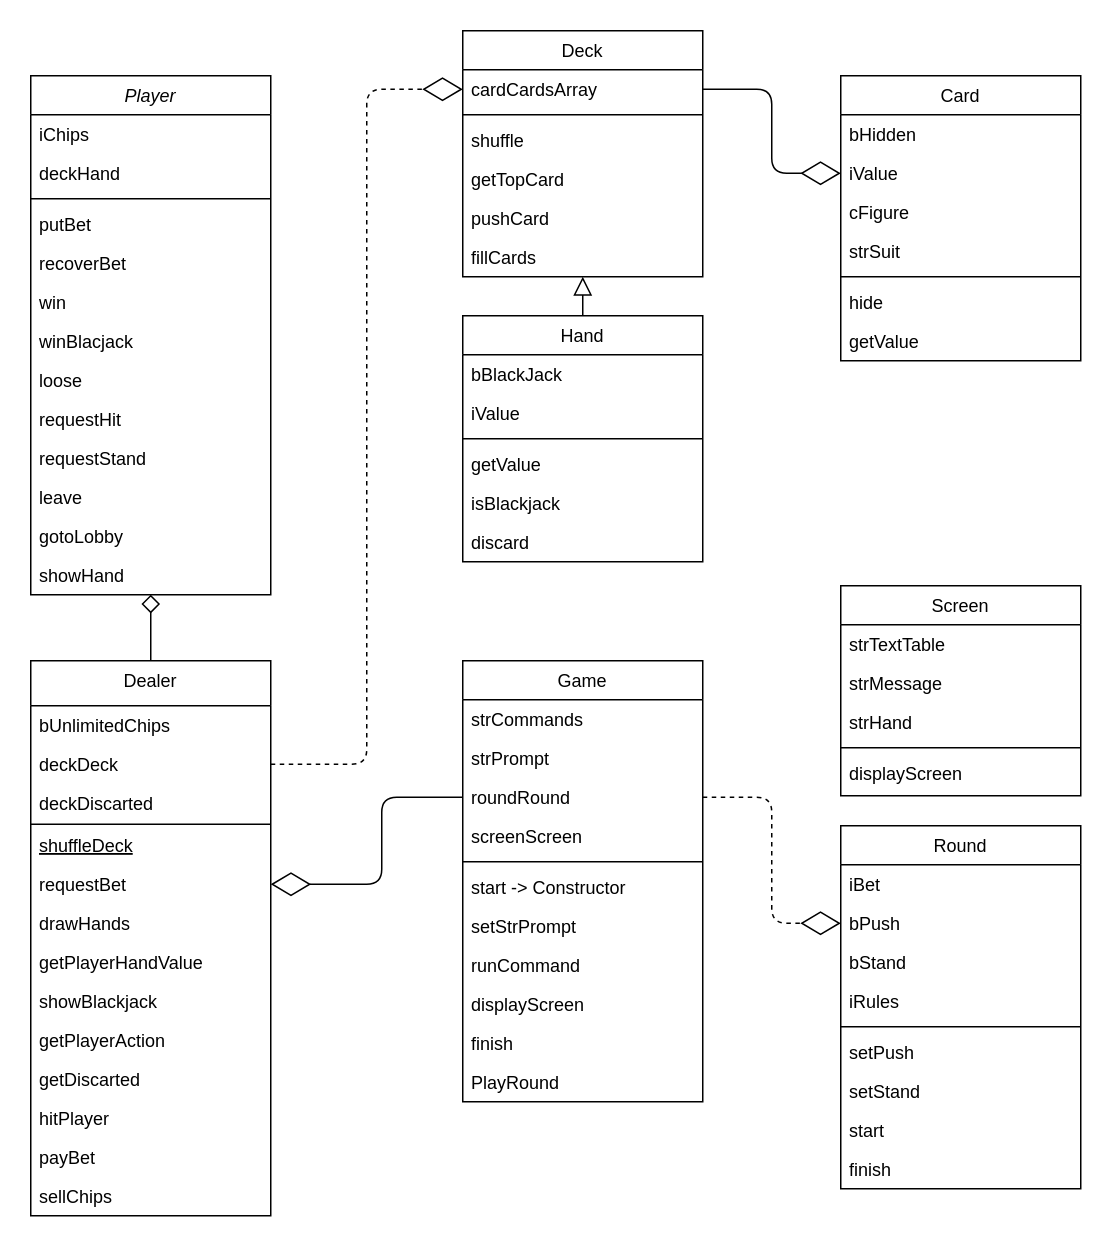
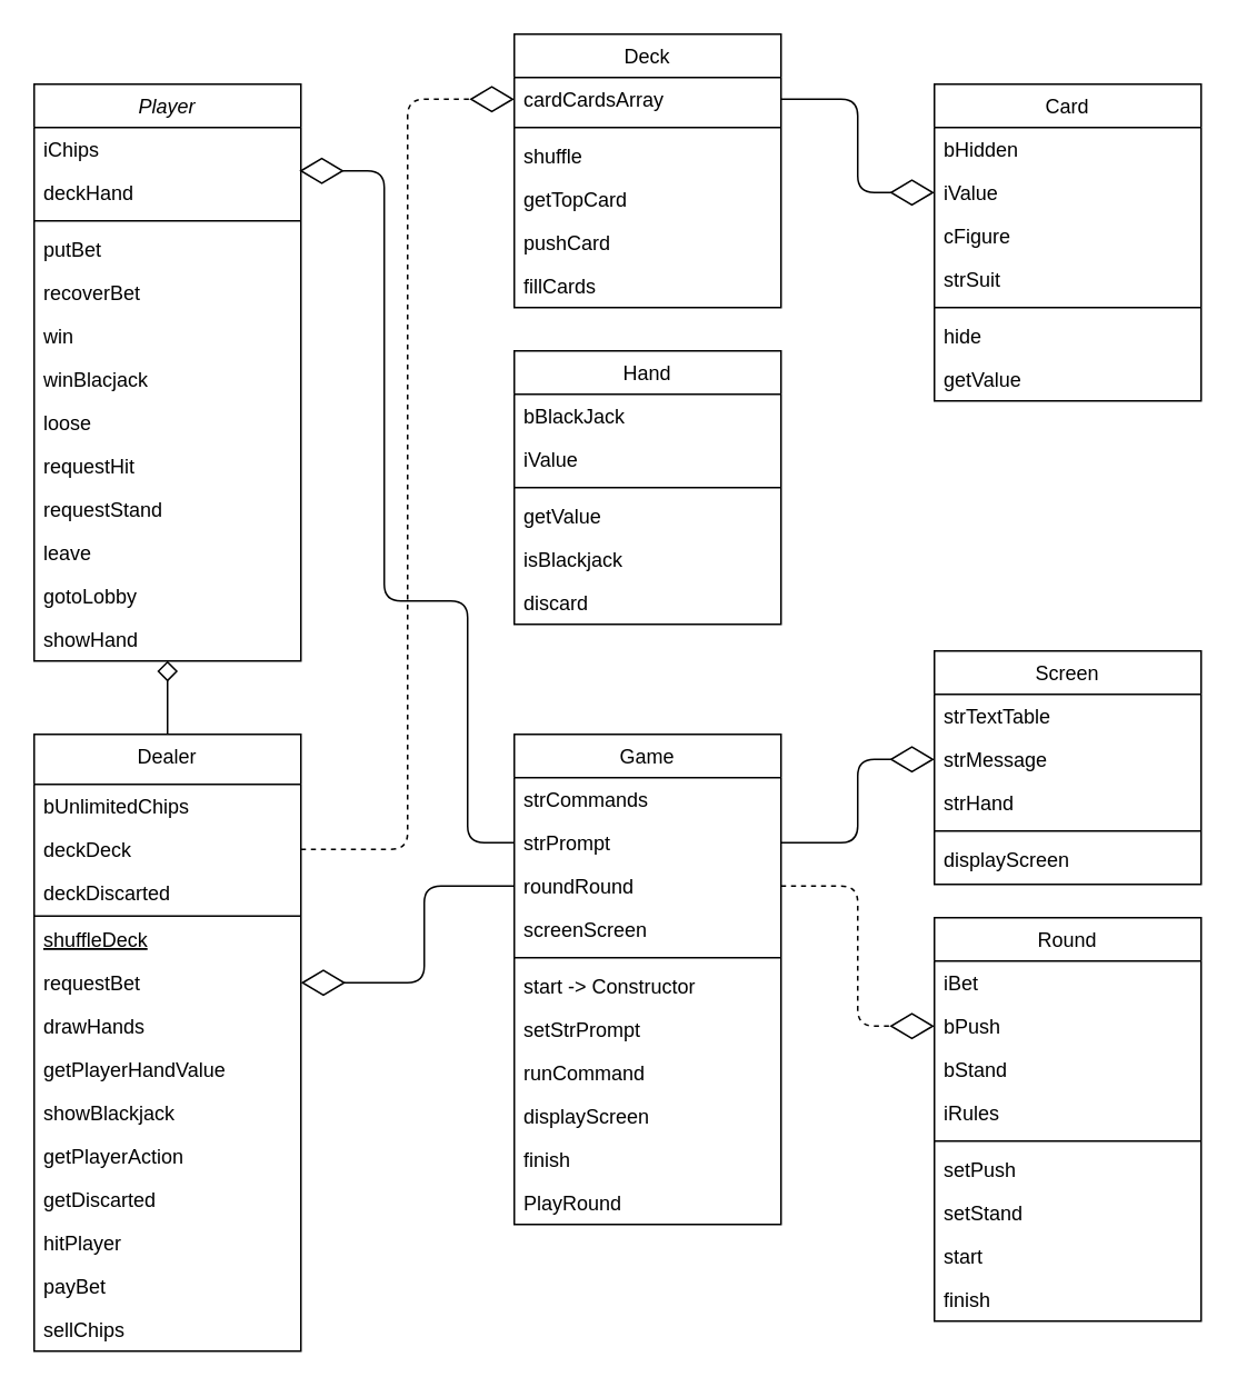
- <mxCell id="17" value="" style="endArrow=block;endSize=10;endFill=0;shadow=0;strokeWidth=1;rounded=0;edgeStyle=elbowEdgeStyle;elbow=vertical;exitX=0.5;exitY=0;exitDx=0;exitDy=0;entryX=0.5;entryY=1;entryDx=0;entryDy=0;" parent="1" source="45" target="82" edge="1"><mxGeometry width="160" relative="1" as="geometry"><mxPoint x="570" y="244" as="sourcePoint" /><mxPoint x="570" y="140" as="targetPoint" /></mxGeometry></mxCell>
+ <mxCell id="80" value="" style="endArrow=diamondThin;endFill=0;endSize=24;html=1;exitX=0;exitY=0.5;exitDx=0;exitDy=0;entryX=0.994;entryY=0;entryDx=0;entryDy=0;edgeStyle=orthogonalEdgeStyle;entryPerimeter=0;" parent="1" source="69" target="4" edge="1"><mxGeometry width="160" relative="1" as="geometry"><mxPoint x="190" y="519" as="sourcePoint" /><mxPoint x="318" y="99" as="targetPoint" /><Array as="points"><mxPoint x="280" y="505" /><mxPoint x="280" y="360" /><mxPoint x="230" y="360" /><mxPoint x="230" y="102" /></Array></mxGeometry></mxCell>
+ <mxCell id="34" value="" style="endArrow=diamondThin;endFill=0;endSize=24;html=1;exitX=1;exitY=0.5;exitDx=0;exitDy=0;entryX=0;entryY=0.5;entryDx=0;entryDy=0;edgeStyle=orthogonalEdgeStyle;" parent="1" source="69" target="30" edge="1"><mxGeometry width="160" relative="1" as="geometry"><mxPoint x="490" y="540" as="sourcePoint" /><mxPoint x="650" y="540" as="targetPoint" /></mxGeometry></mxCell>
